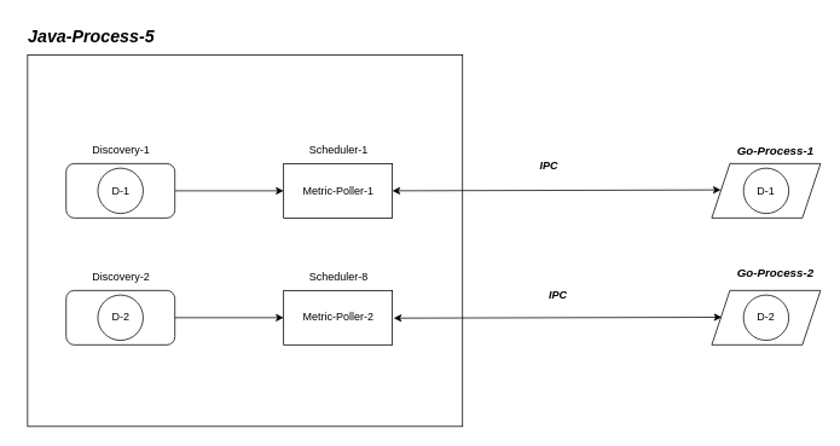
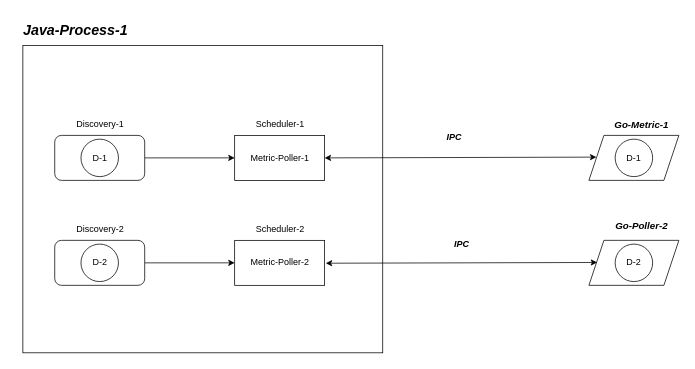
- <mxCell id="18" value="Java-Process-5" style="text;html=1;align=center;verticalAlign=middle;resizable=0;points=[];autosize=1;strokeColor=none;fillColor=none;fontStyle=3;fontSize=19;" parent="1" vertex="1"><mxGeometry x="20" y="20" width="160" height="40" as="geometry" /></mxCell>
+ <mxCell id="18" value="Java-Process-1" style="text;html=1;align=center;verticalAlign=middle;resizable=0;points=[];autosize=1;strokeColor=none;fillColor=none;fontStyle=3;fontSize=19;" parent="1" vertex="1"><mxGeometry x="20" y="20" width="160" height="40" as="geometry" /></mxCell>
- <mxCell id="16" value="Go-Process-1" style="text;html=1;align=center;verticalAlign=middle;resizable=0;points=[];autosize=1;strokeColor=none;fillColor=none;fontStyle=3;fontSize=13;" parent="1" vertex="1"><mxGeometry x="805" y="150" width="100" height="30" as="geometry" /></mxCell>
+ <mxCell id="16" value="Go-Metric-1" style="text;html=1;align=center;verticalAlign=middle;resizable=0;points=[];autosize=1;strokeColor=none;fillColor=none;fontStyle=3;fontSize=13;" parent="1" vertex="1"><mxGeometry x="805" y="150" width="100" height="30" as="geometry" /></mxCell>
- <mxCell id="23" value="&lt;font style=&quot;font-size: 13px;&quot;&gt;Go-Process-2&lt;/font&gt;" style="text;html=1;align=center;verticalAlign=middle;resizable=0;points=[];autosize=1;strokeColor=none;fillColor=none;fontStyle=3;fontSize=19;" parent="1" vertex="1"><mxGeometry x="805" y="280" width="100" height="40" as="geometry" /></mxCell>
+ <mxCell id="23" value="&lt;font style=&quot;font-size: 13px;&quot;&gt;Go-Poller-2&lt;/font&gt;" style="text;html=1;align=center;verticalAlign=middle;resizable=0;points=[];autosize=1;strokeColor=none;fillColor=none;fontStyle=3;fontSize=19;" parent="1" vertex="1"><mxGeometry x="805" y="280" width="100" height="40" as="geometry" /></mxCell>
- <mxCell id="25" value="Scheduler-8" style="text;html=1;align=center;verticalAlign=middle;resizable=0;points=[];autosize=1;strokeColor=none;fillColor=none;" parent="1" vertex="1"><mxGeometry x="327.5" y="290" width="90" height="30" as="geometry" /></mxCell>
+ <mxCell id="25" value="Scheduler-2" style="text;html=1;align=center;verticalAlign=middle;resizable=0;points=[];autosize=1;strokeColor=none;fillColor=none;" parent="1" vertex="1"><mxGeometry x="327.5" y="290" width="90" height="30" as="geometry" /></mxCell>
